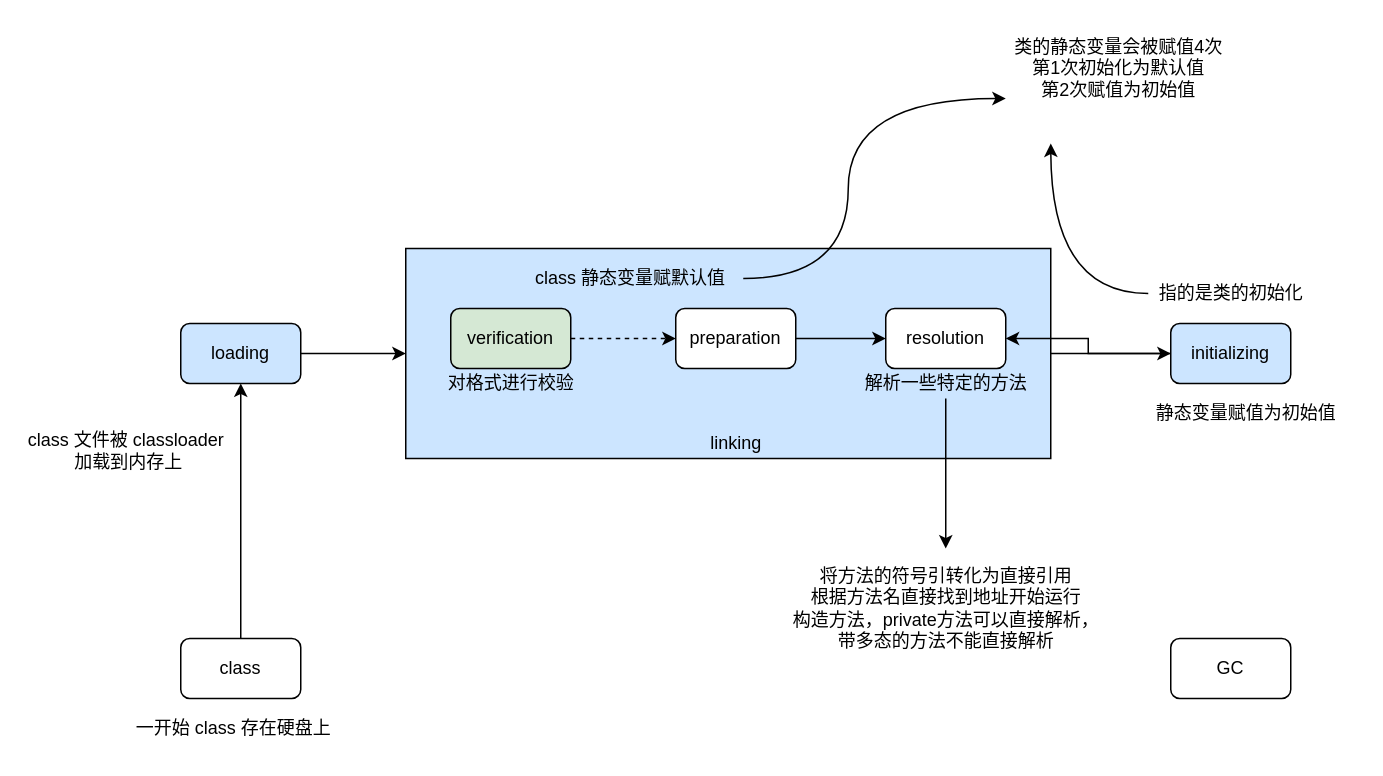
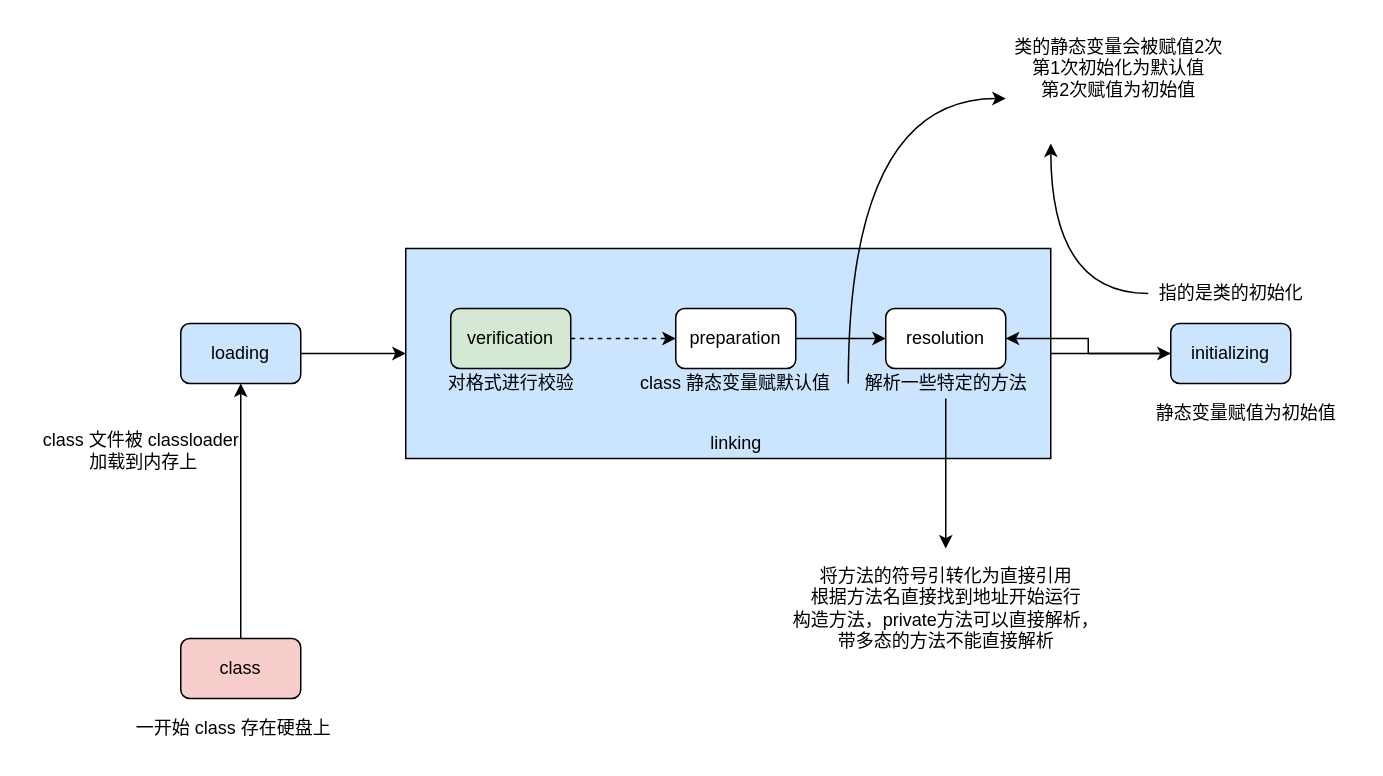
- <mxCell id="28" value="类的静态变量会被赋值4次&lt;br&gt;第1次初始化为默认值&lt;br&gt;第2次赋值为初始值" style="text;html=1;align=center;verticalAlign=middle;resizable=0;points=[];autosize=1;" vertex="1" parent="1"><mxGeometry x="670" y="20" width="150" height="50" as="geometry" /></mxCell>
+ <mxCell id="28" value="类的静态变量会被赋值2次&lt;br&gt;第1次初始化为默认值&lt;br&gt;第2次赋值为初始值" style="text;html=1;align=center;verticalAlign=middle;resizable=0;points=[];autosize=1;" vertex="1" parent="1"><mxGeometry x="670" y="20" width="150" height="50" as="geometry" /></mxCell>
- <mxCell id="20" value="class 静态变量赋默认值" style="text;html=1;strokeColor=none;fillColor=none;align=center;verticalAlign=middle;whiteSpace=wrap;rounded=0;" vertex="1" parent="1"><mxGeometry x="345" y="175" width="150" height="20" as="geometry" /></mxCell>
+ <mxCell id="20" value="class 静态变量赋默认值" style="text;html=1;strokeColor=none;fillColor=none;align=center;verticalAlign=middle;whiteSpace=wrap;rounded=0;" vertex="1" parent="1"><mxGeometry x="415" y="245" width="150" height="20" as="geometry" /></mxCell>
- <mxCell id="7" value="class 文件被 classloader&amp;nbsp;&lt;br&gt;加载到内存上" style="text;html=1;align=center;verticalAlign=middle;resizable=0;points=[];autosize=1;" vertex="1" parent="1"><mxGeometry x="10" y="285" width="150" height="30" as="geometry" /></mxCell>
+ <mxCell id="7" value="class 文件被 classloader&amp;nbsp;&lt;br&gt;加载到内存上" style="text;html=1;align=center;verticalAlign=middle;resizable=0;points=[];autosize=1;" vertex="1" parent="1"><mxGeometry x="20" y="285" width="150" height="30" as="geometry" /></mxCell>
- <mxCell id="3" value="class" style="rounded=1;whiteSpace=wrap;html=1;" vertex="1" parent="1"><mxGeometry x="120" y="425" width="80" height="40" as="geometry" /></mxCell>
+ <mxCell id="3" value="class" style="rounded=1;whiteSpace=wrap;html=1;fillColor=#f8cecc;" vertex="1" parent="1"><mxGeometry x="120" y="425" width="80" height="40" as="geometry" /></mxCell>
- <mxCell id="13" value="GC" style="rounded=1;whiteSpace=wrap;html=1;" vertex="1" parent="1"><mxGeometry x="780" y="425" width="80" height="40" as="geometry" /></mxCell>
